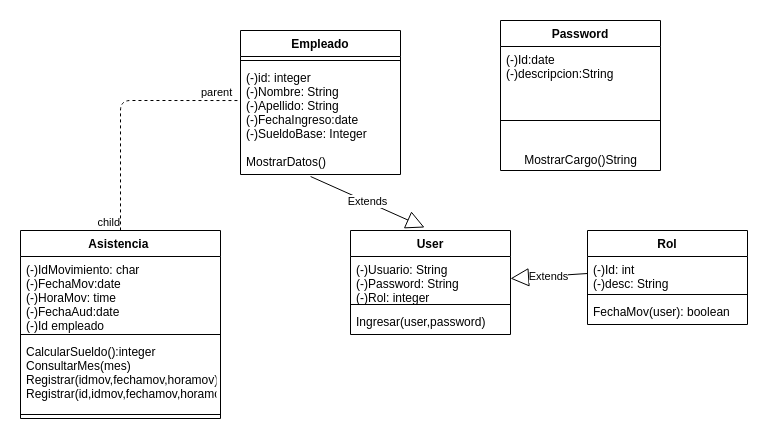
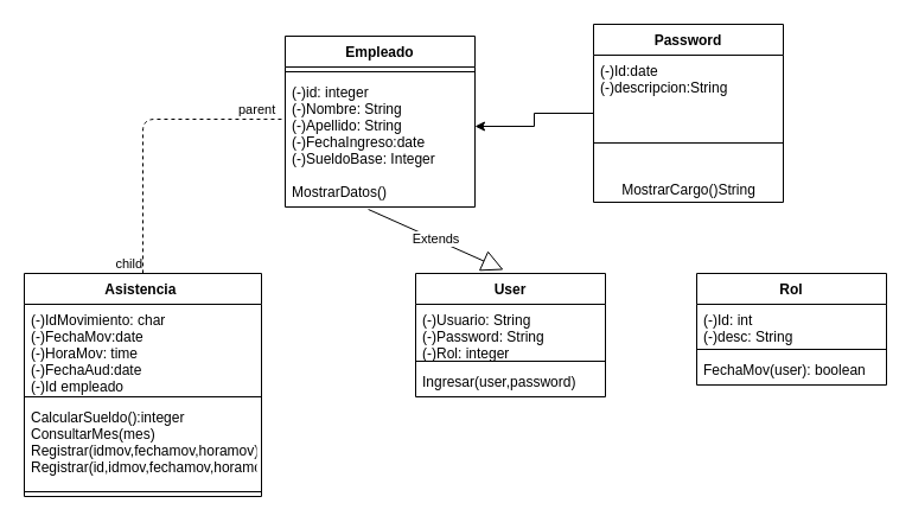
+ <mxCell id="11" style="edgeStyle=orthogonalEdgeStyle;rounded=0;orthogonalLoop=1;jettySize=auto;html=1;entryX=1;entryY=0.5;entryDx=0;entryDy=0;" parent="1" source="12" target="4" edge="1"><mxGeometry relative="1" as="geometry" /></mxCell>
- <mxCell id="24" value="Extends" style="endArrow=block;endSize=16;endFill=0;html=1;exitX=0;exitY=0.5;exitDx=0;exitDy=0;entryX=1;entryY=0.5;entryDx=0;entryDy=0;" parent="1" source="21" target="17" edge="1"><mxGeometry width="160" relative="1" as="geometry"><mxPoint x="250" y="220" as="sourcePoint" /><mxPoint x="410" y="220" as="targetPoint" /></mxGeometry></mxCell>
